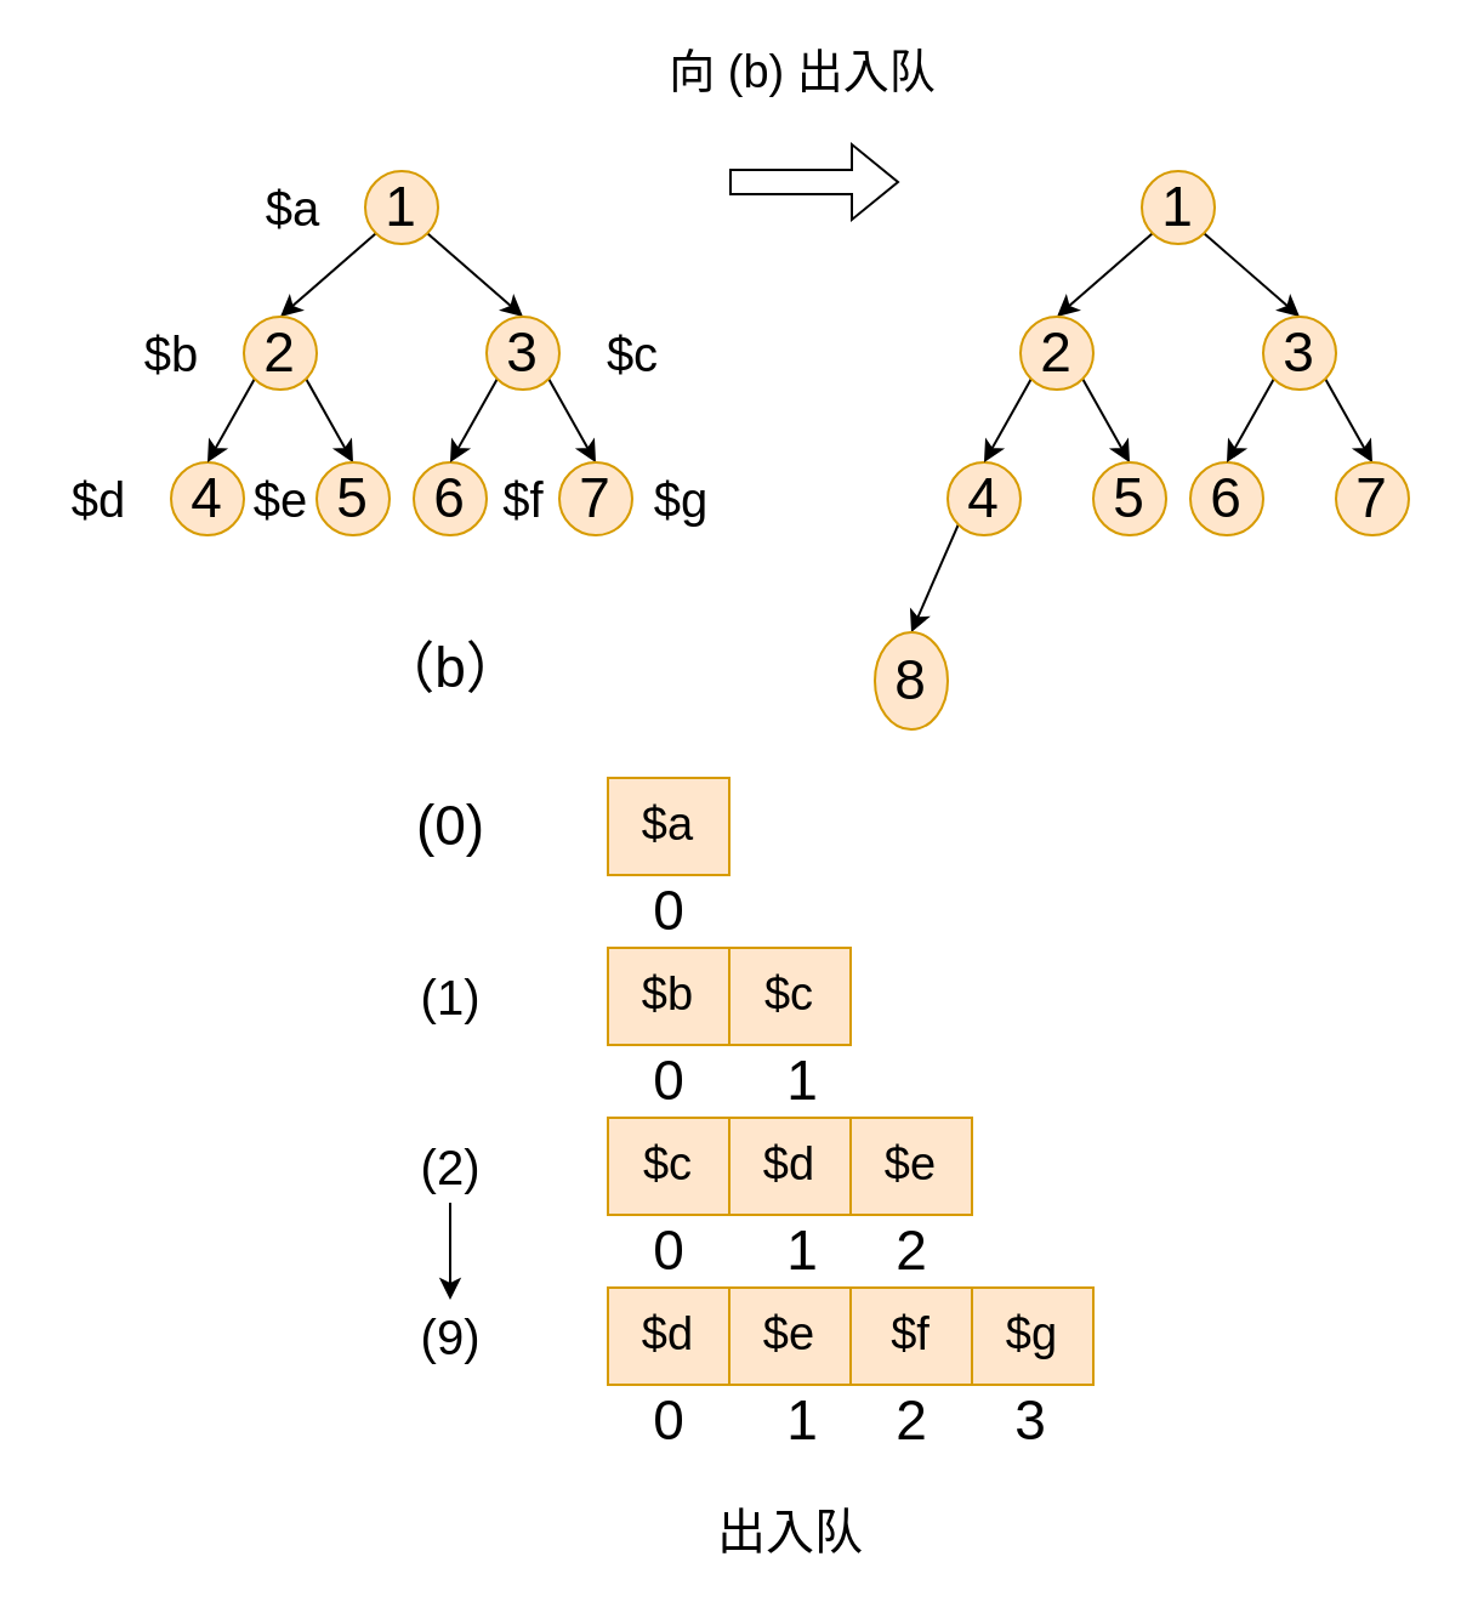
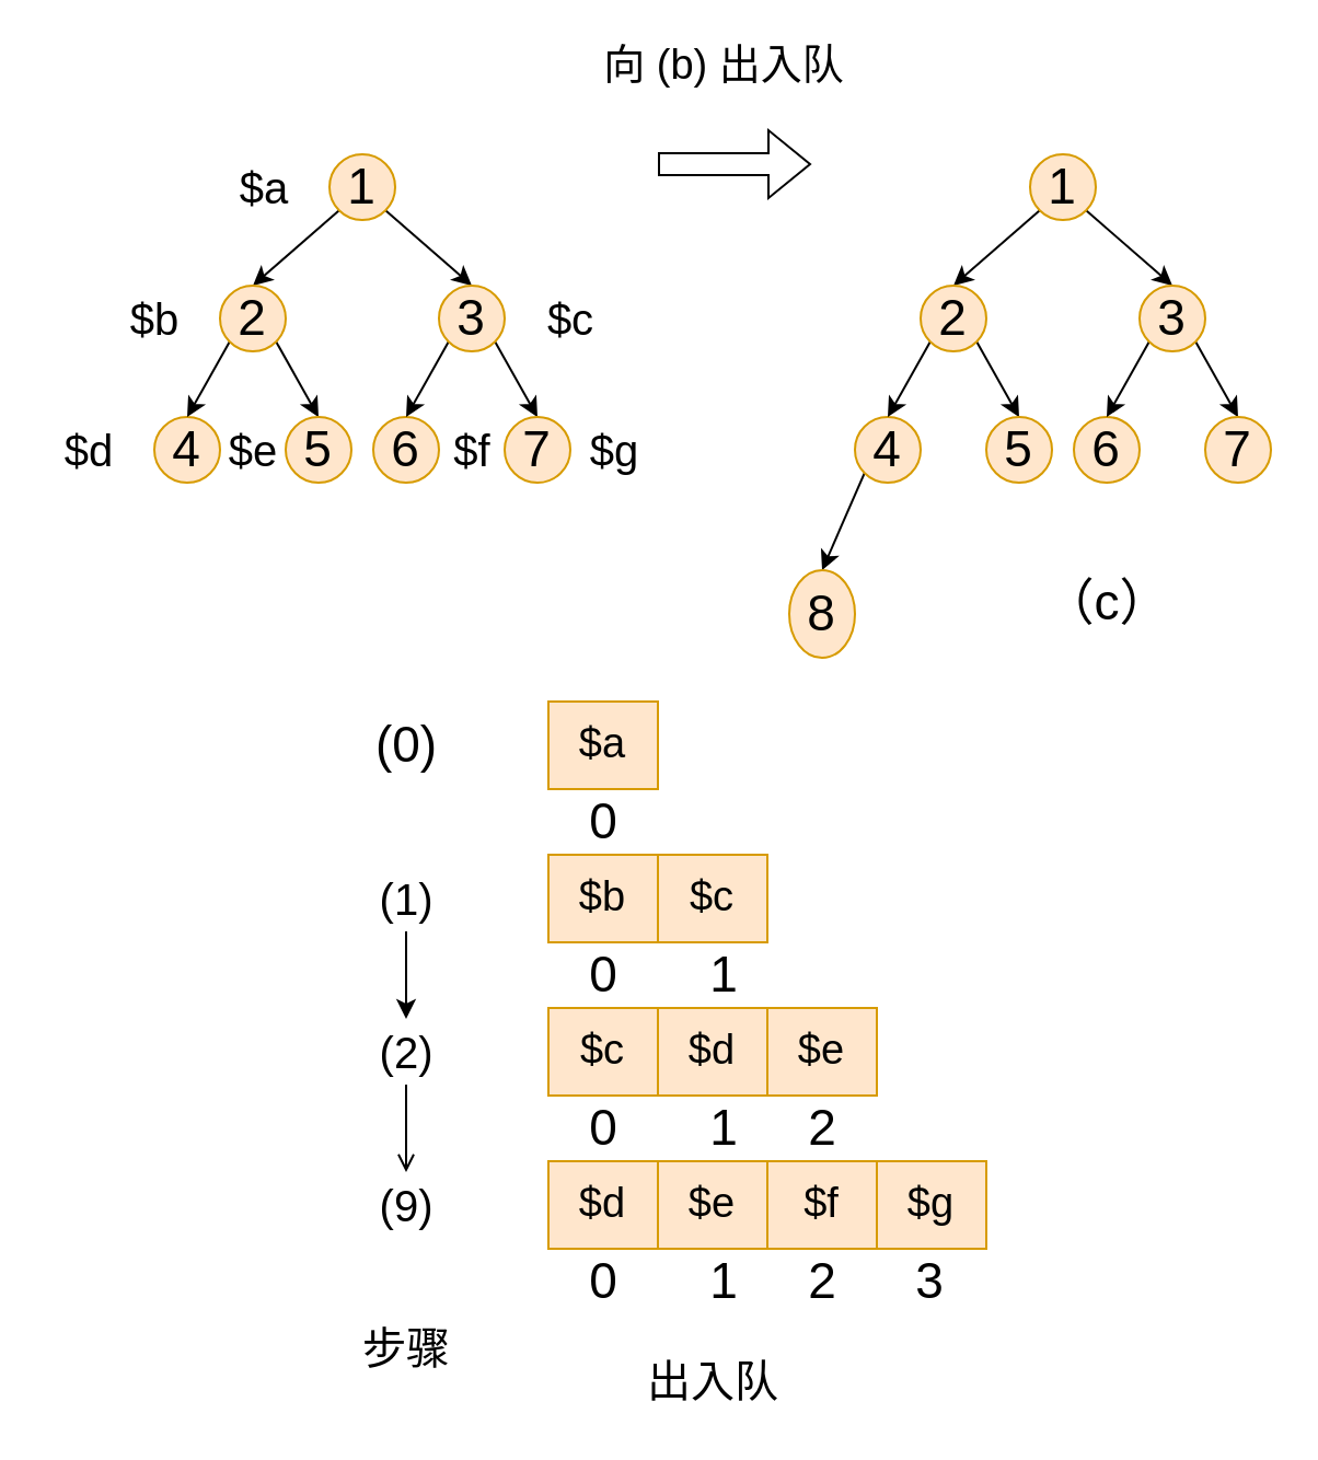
- <mxCell id="15" value="（b）" style="text;html=1;resizable=0;autosize=1;align=center;verticalAlign=middle;points=[];fillColor=none;strokeColor=none;rounded=0;fontSize=23;" vertex="1" parent="1"><mxGeometry x="150" y="260" width="70" height="30" as="geometry" /></mxCell>
+ <mxCell id="31" value="（c）" style="text;html=1;resizable=0;autosize=1;align=center;verticalAlign=middle;points=[];fillColor=none;strokeColor=none;rounded=0;fontSize=23;" vertex="1" parent="1"><mxGeometry x="470" y="260" width="70" height="30" as="geometry" /></mxCell>
+ <mxCell id="62" value="" style="edgeStyle=orthogonalEdgeStyle;rounded=0;orthogonalLoop=1;jettySize=auto;html=1;fontSize=20;" edge="1" parent="1" source="63" target="65"><mxGeometry relative="1" as="geometry" /></mxCell>
- <mxCell id="64" value="" style="edgeStyle=orthogonalEdgeStyle;rounded=0;orthogonalLoop=1;jettySize=auto;html=1;fontSize=20;" edge="1" parent="1" source="65" target="66"><mxGeometry relative="1" as="geometry" /></mxCell>
+ <mxCell id="64" value="" style="edgeStyle=orthogonalEdgeStyle;rounded=0;orthogonalLoop=1;jettySize=auto;html=1;fontSize=20;endArrow=open;" edge="1" parent="1" source="65" target="66"><mxGeometry relative="1" as="geometry" /></mxCell>
+ <mxCell id="67" value="步骤" style="text;html=1;resizable=0;autosize=1;align=center;verticalAlign=middle;points=[];fillColor=none;strokeColor=none;rounded=0;fontSize=20;" vertex="1" parent="1"><mxGeometry x="155" y="600" width="60" height="30" as="geometry" /></mxCell>
